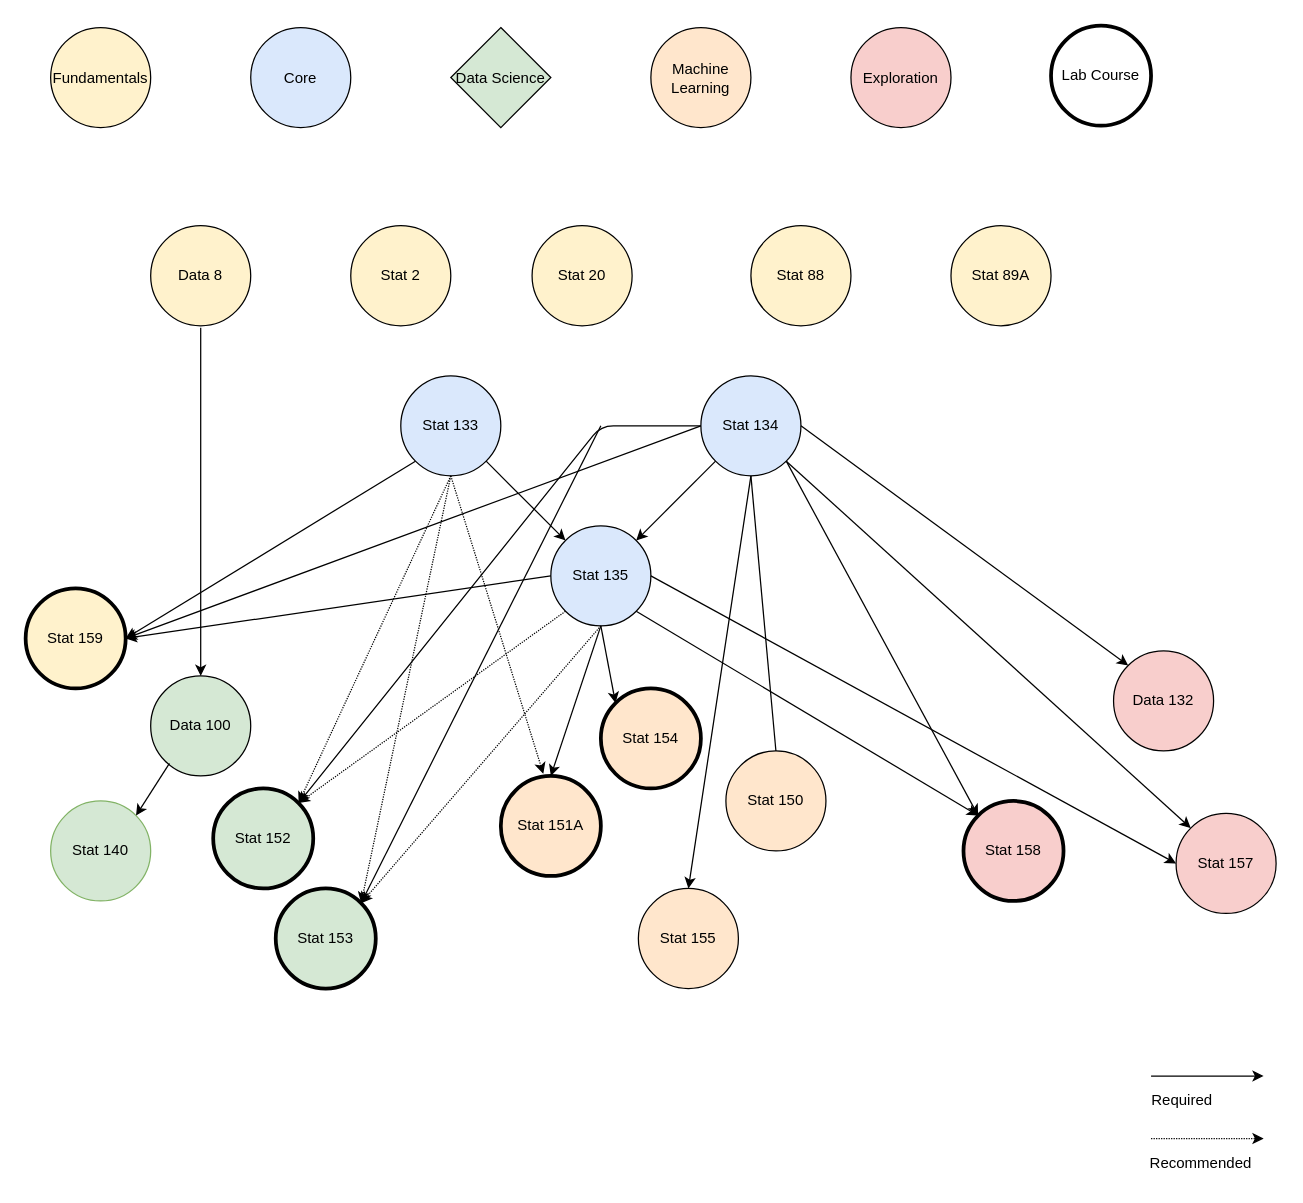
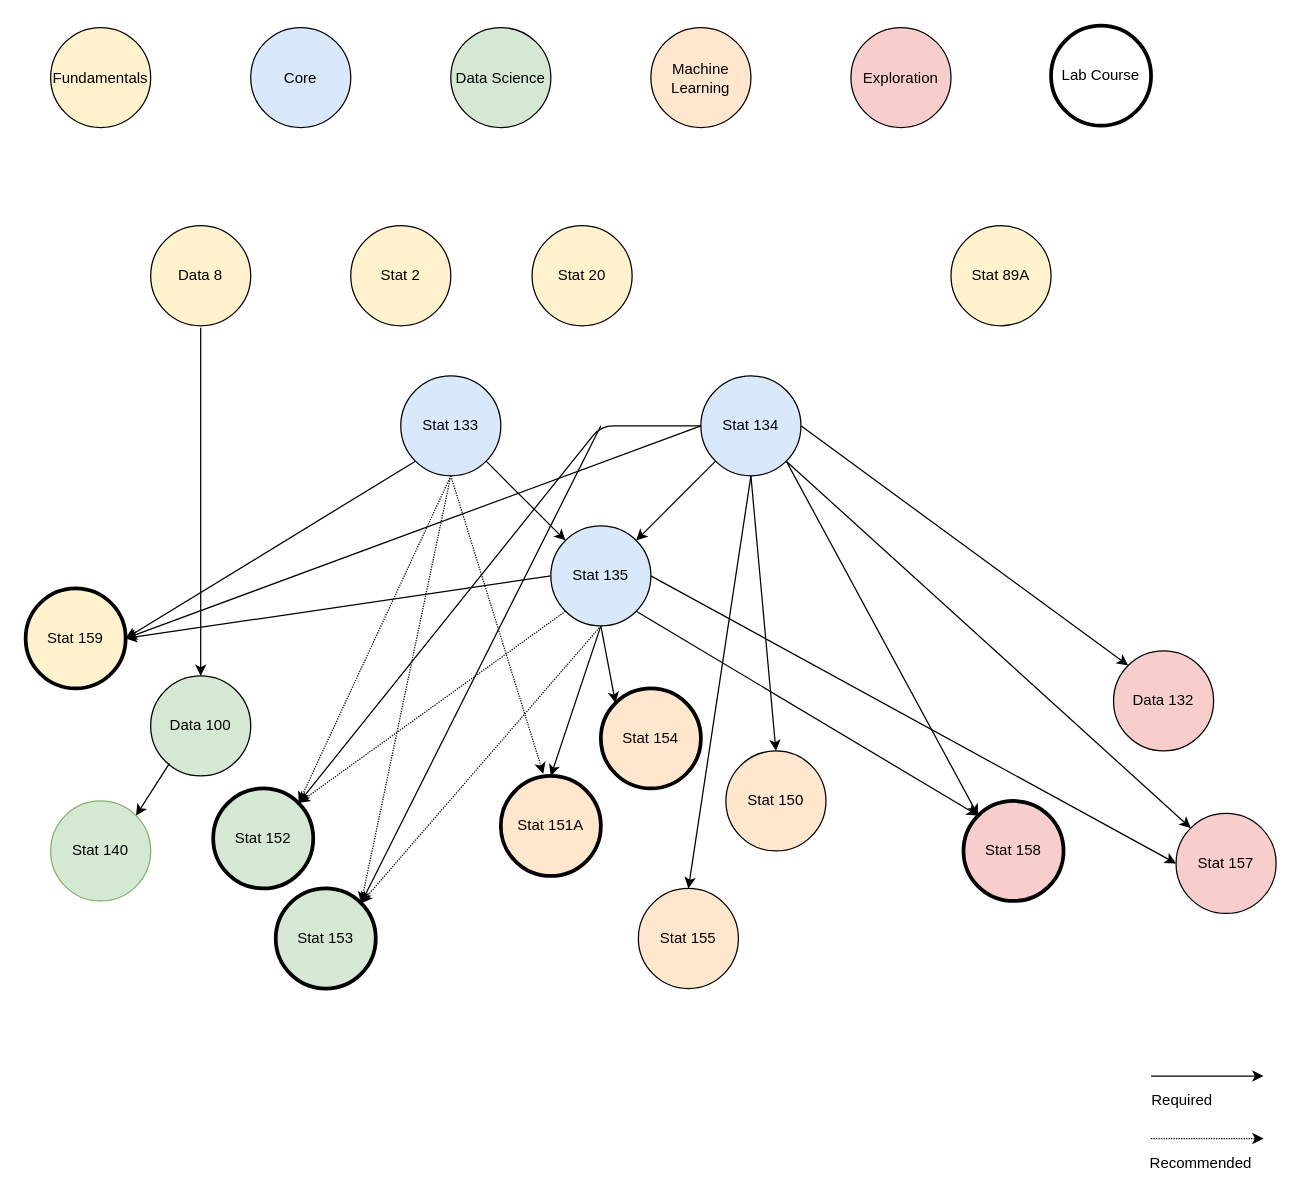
- <mxCell id="48" value="Data Science" style="rhombus;whiteSpace=wrap;html=1;aspect=fixed;fillColor=#d5e8d4;strokeColor=#000000;" vertex="1" parent="1"><mxGeometry x="360" y="21.5" width="80" height="80" as="geometry" /></mxCell>
+ <mxCell id="48" value="Data Science" style="ellipse;whiteSpace=wrap;html=1;aspect=fixed;fillColor=#d5e8d4;strokeColor=#000000;" vertex="1" parent="1"><mxGeometry x="360" y="21.5" width="80" height="80" as="geometry" /></mxCell>
- <mxCell id="17" value="Stat 88" style="ellipse;whiteSpace=wrap;html=1;aspect=fixed;fillColor=#fff2cc;strokeColor=#000000;" parent="1" vertex="1"><mxGeometry x="600" width="80" height="80" as="geometry" y="180" /></mxCell>
- <mxCell id="26" value="" style="endArrow=none;html=1;entryX=0.5;entryY=0;entryDx=0;entryDy=0;exitX=0.5;exitY=1;exitDx=0;exitDy=0;strokeColor=#000000;" parent="1" source="5" target="25" edge="1"><mxGeometry width="50" height="50" relative="1" as="geometry"><mxPoint x="510" y="500" as="sourcePoint" /><mxPoint x="560" y="450" as="targetPoint" /></mxGeometry></mxCell>
+ <mxCell id="26" value="" style="endArrow=classic;html=1;entryX=0.5;entryY=0;entryDx=0;entryDy=0;exitX=0.5;exitY=1;exitDx=0;exitDy=0;strokeColor=#000000;" parent="1" source="5" target="25" edge="1"><mxGeometry width="50" height="50" relative="1" as="geometry"><mxPoint x="510" y="500" as="sourcePoint" /><mxPoint x="560" y="450" as="targetPoint" /></mxGeometry></mxCell>
